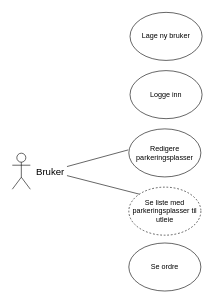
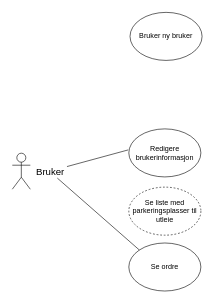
- <mxCell id="11" value="Lage ny bruker" style="ellipse;whiteSpace=wrap;html=1;" parent="1" vertex="1"><mxGeometry x="216" y="20" width="120" height="80" as="geometry" /></mxCell>
+ <mxCell id="11" value="Bruker ny bruker" style="ellipse;whiteSpace=wrap;html=1;" parent="1" vertex="1"><mxGeometry x="216" y="20" width="120" height="80" as="geometry" /></mxCell>
- <mxCell id="3" value="Logge inn" style="ellipse;whiteSpace=wrap;html=1;" parent="1" vertex="1"><mxGeometry x="216" y="117" width="120" height="80" as="geometry" /></mxCell>
- <mxCell id="4" value="Redigere parkeringsplasser" style="ellipse;whiteSpace=wrap;html=1;" parent="1" vertex="1"><mxGeometry x="214" y="214" width="120" height="80" as="geometry" /></mxCell>
+ <mxCell id="4" value="Redigere brukerinformasjon" style="ellipse;whiteSpace=wrap;html=1;" parent="1" vertex="1"><mxGeometry x="214" y="214" width="120" height="80" as="geometry" /></mxCell>
- <mxCell id="8" value="" style="endArrow=none;html=1;exitX=0;exitY=0;exitDx=0;exitDy=0;" parent="1" source="7" target="2" edge="1"><mxGeometry width="50" height="50" relative="1" as="geometry"><mxPoint x="329" y="426" as="sourcePoint" /><mxPoint x="379" y="376" as="targetPoint" /></mxGeometry></mxCell>
+ <mxCell id="10" value="" style="endArrow=none;html=1;exitX=0;exitY=0;exitDx=0;exitDy=0;entryX=0.719;entryY=1.105;entryDx=0;entryDy=0;entryPerimeter=0;" parent="1" source="9" target="2" edge="1"><mxGeometry width="50" height="50" relative="1" as="geometry"><mxPoint x="329" y="426" as="sourcePoint" /><mxPoint x="129" y="316" as="targetPoint" /></mxGeometry></mxCell>
